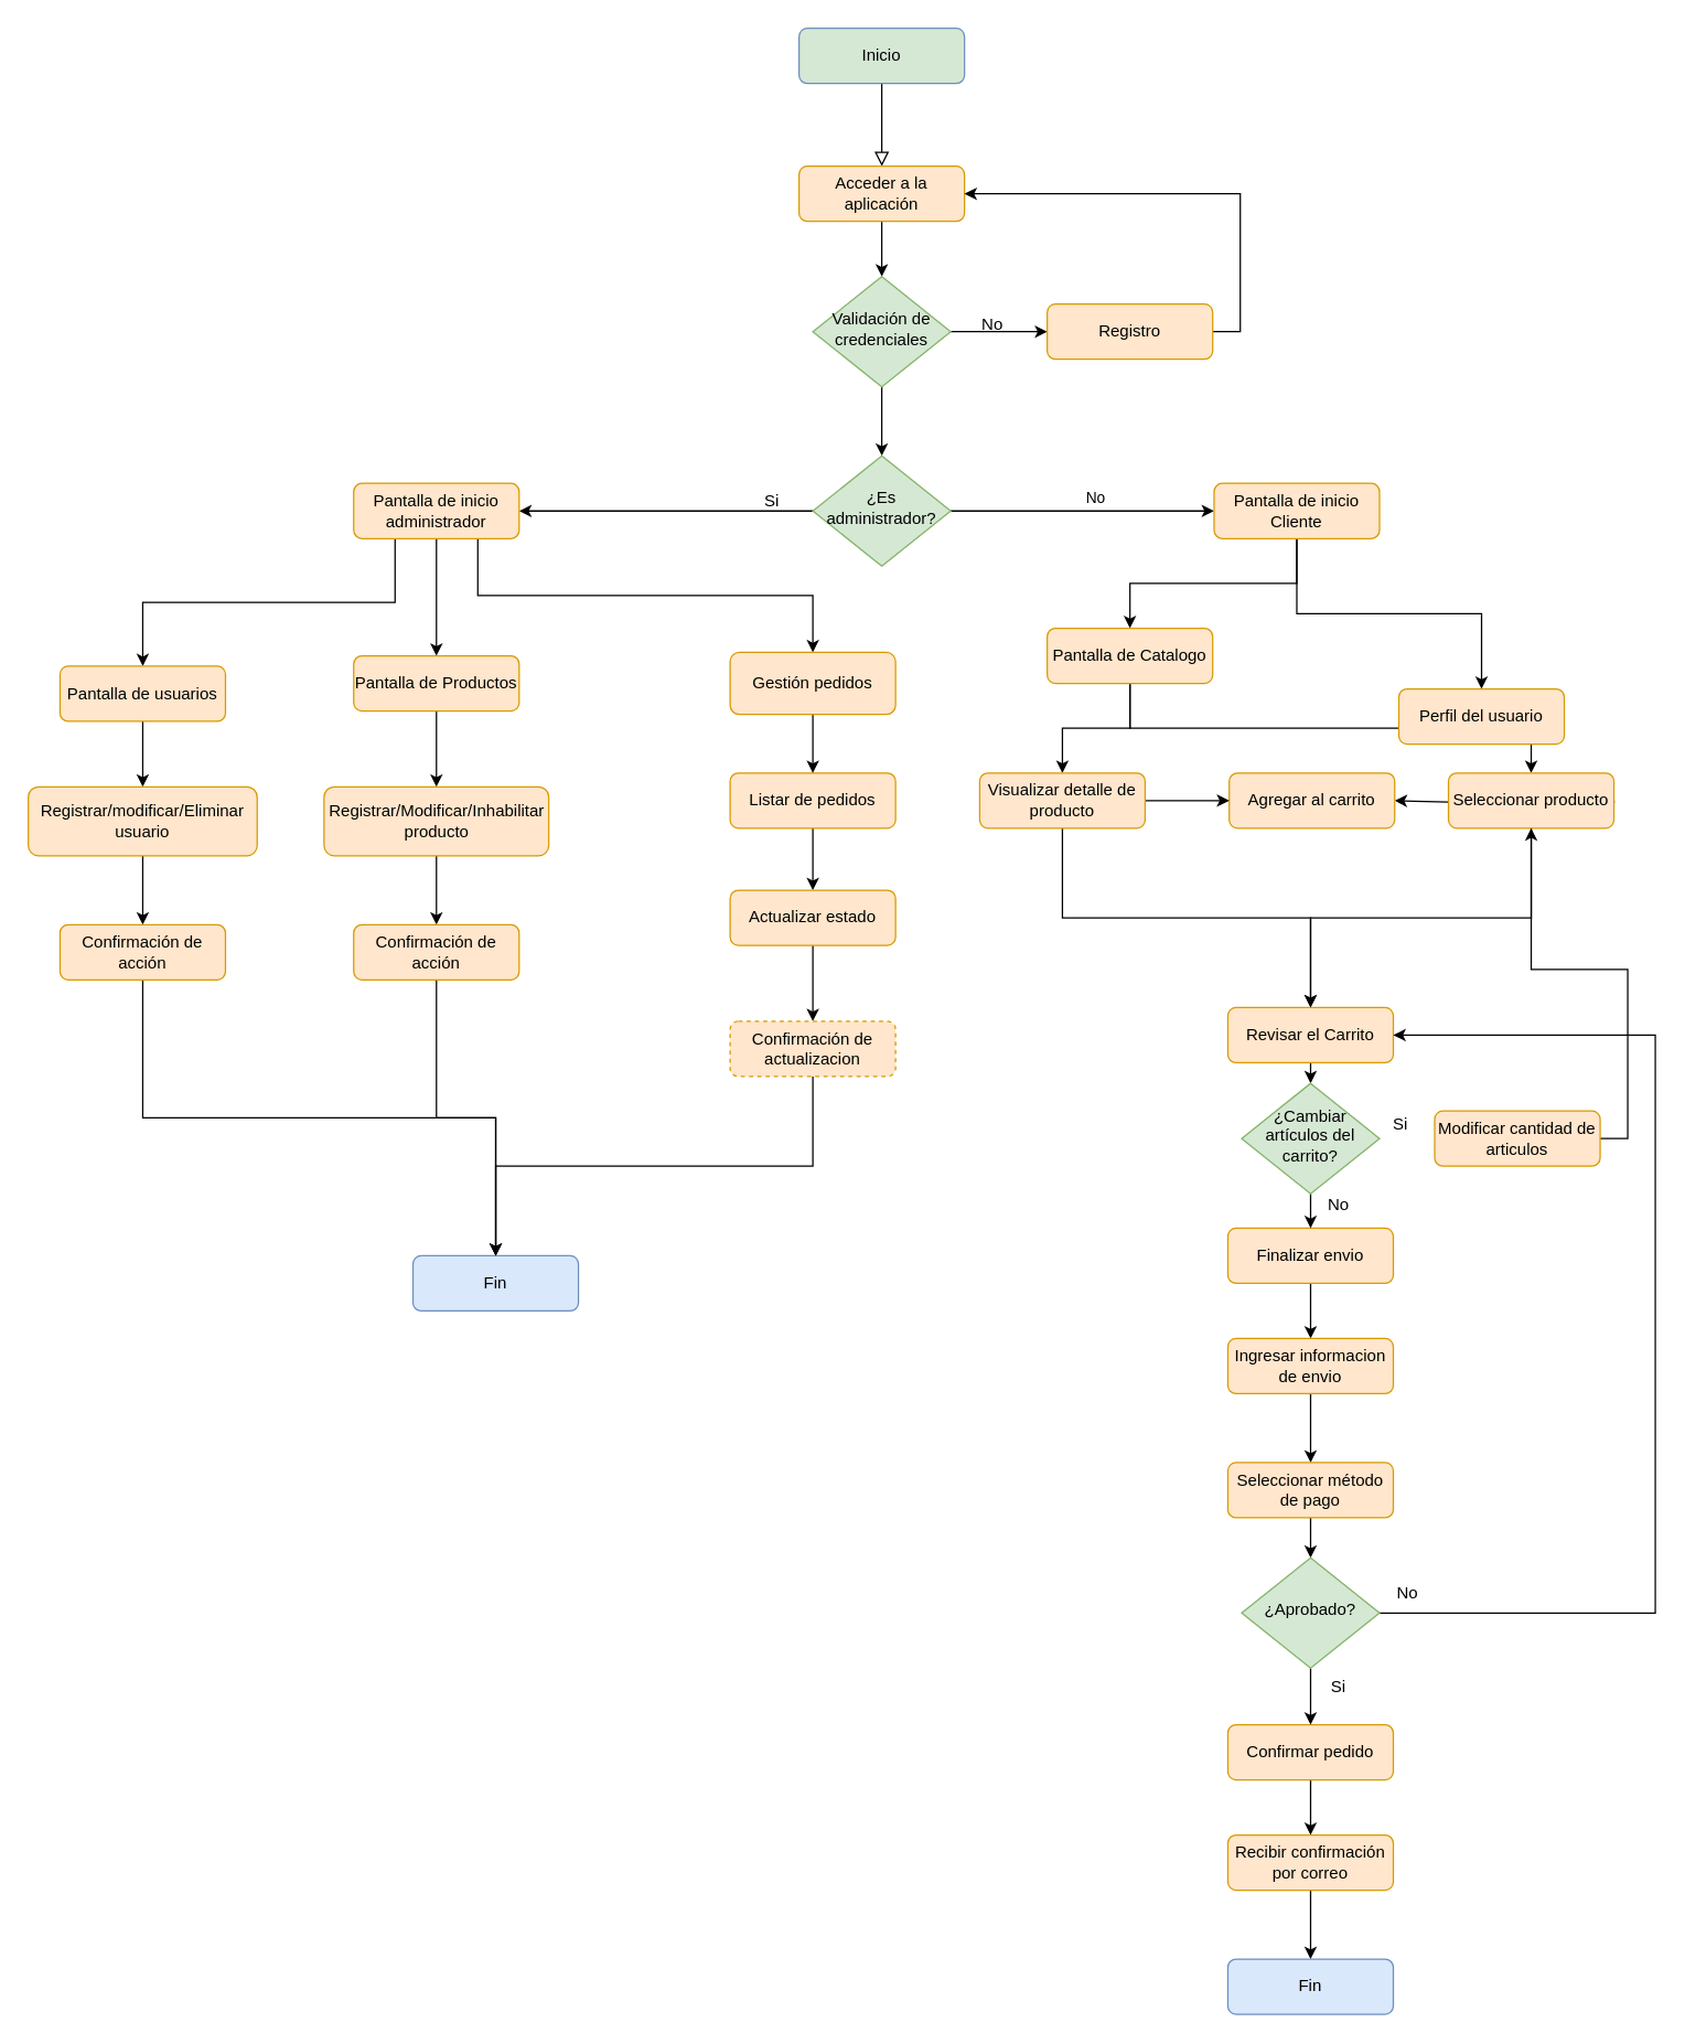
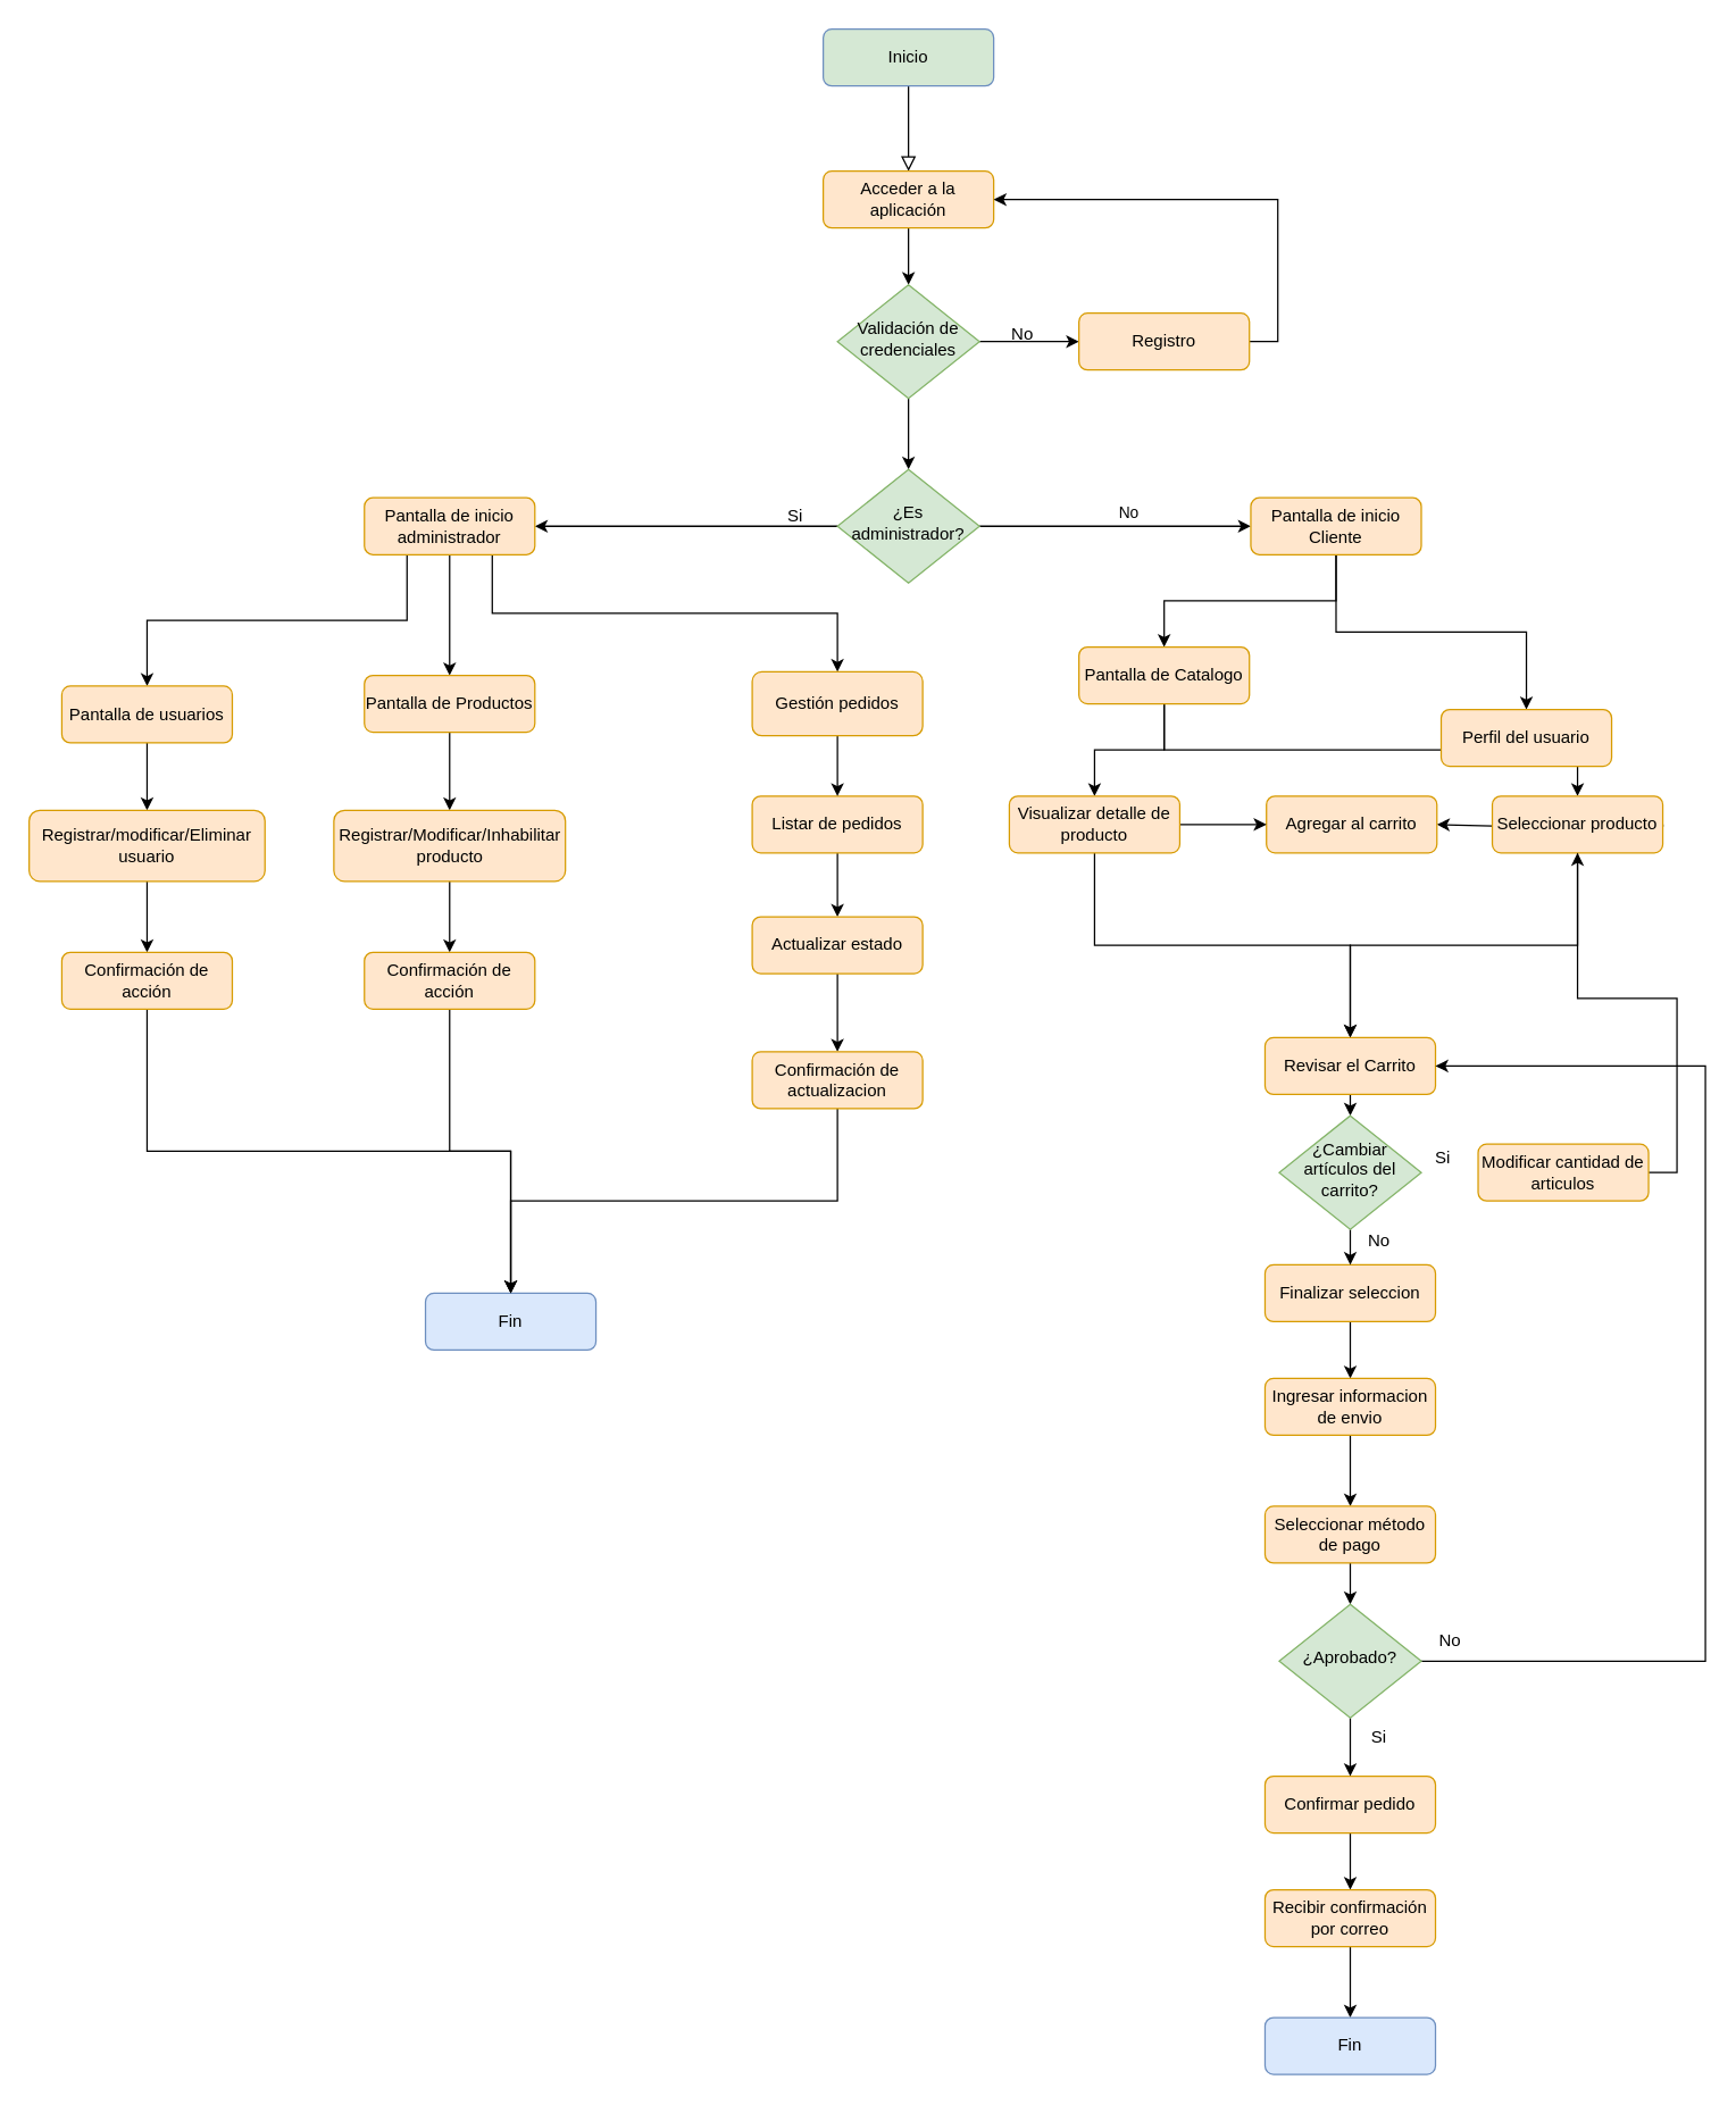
- <mxCell id="53" value="Confirmación de actualizacion" style="rounded=1;whiteSpace=wrap;html=1;fontSize=12;glass=0;strokeWidth=1;shadow=0;fillColor=#ffe6cc;strokeColor=#d79b00;dashed=1;" parent="1" vertex="1"><mxGeometry x="529" y="740" width="120" height="40" as="geometry" /></mxCell>
+ <mxCell id="53" value="Confirmación de actualizacion" style="rounded=1;whiteSpace=wrap;html=1;fontSize=12;glass=0;strokeWidth=1;shadow=0;fillColor=#ffe6cc;strokeColor=#d79b00;" parent="1" vertex="1"><mxGeometry x="529" y="740" width="120" height="40" as="geometry" /></mxCell>
- <mxCell id="32" value="Finalizar envio" style="rounded=1;whiteSpace=wrap;html=1;fontSize=12;glass=0;strokeWidth=1;shadow=0;fillColor=#ffe6cc;strokeColor=#d79b00;" parent="1" vertex="1"><mxGeometry x="890" y="890" width="120" height="40" as="geometry" /></mxCell>
+ <mxCell id="32" value="Finalizar seleccion" style="rounded=1;whiteSpace=wrap;html=1;fontSize=12;glass=0;strokeWidth=1;shadow=0;fillColor=#ffe6cc;strokeColor=#d79b00;" parent="1" vertex="1"><mxGeometry x="890" y="890" width="120" height="40" as="geometry" /></mxCell>
